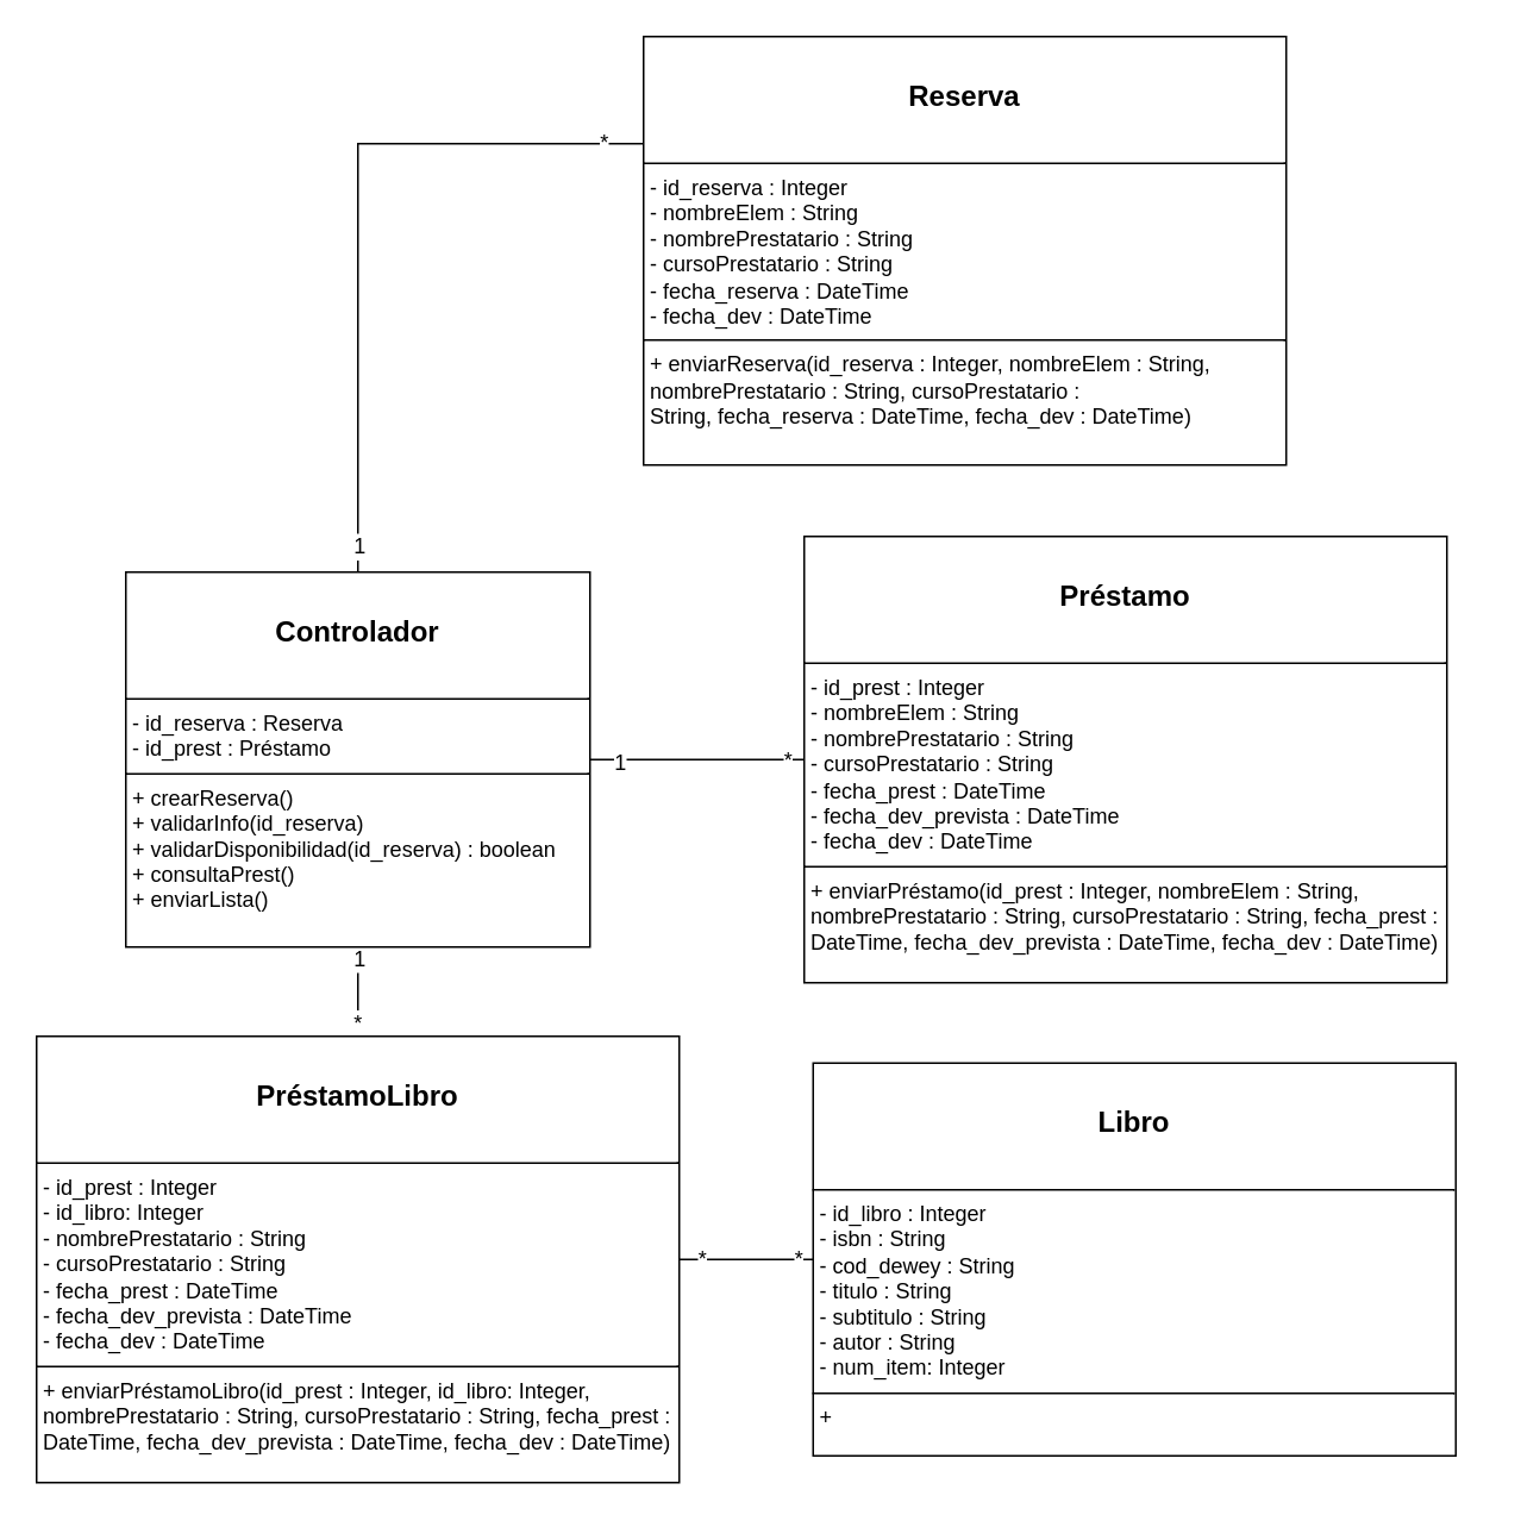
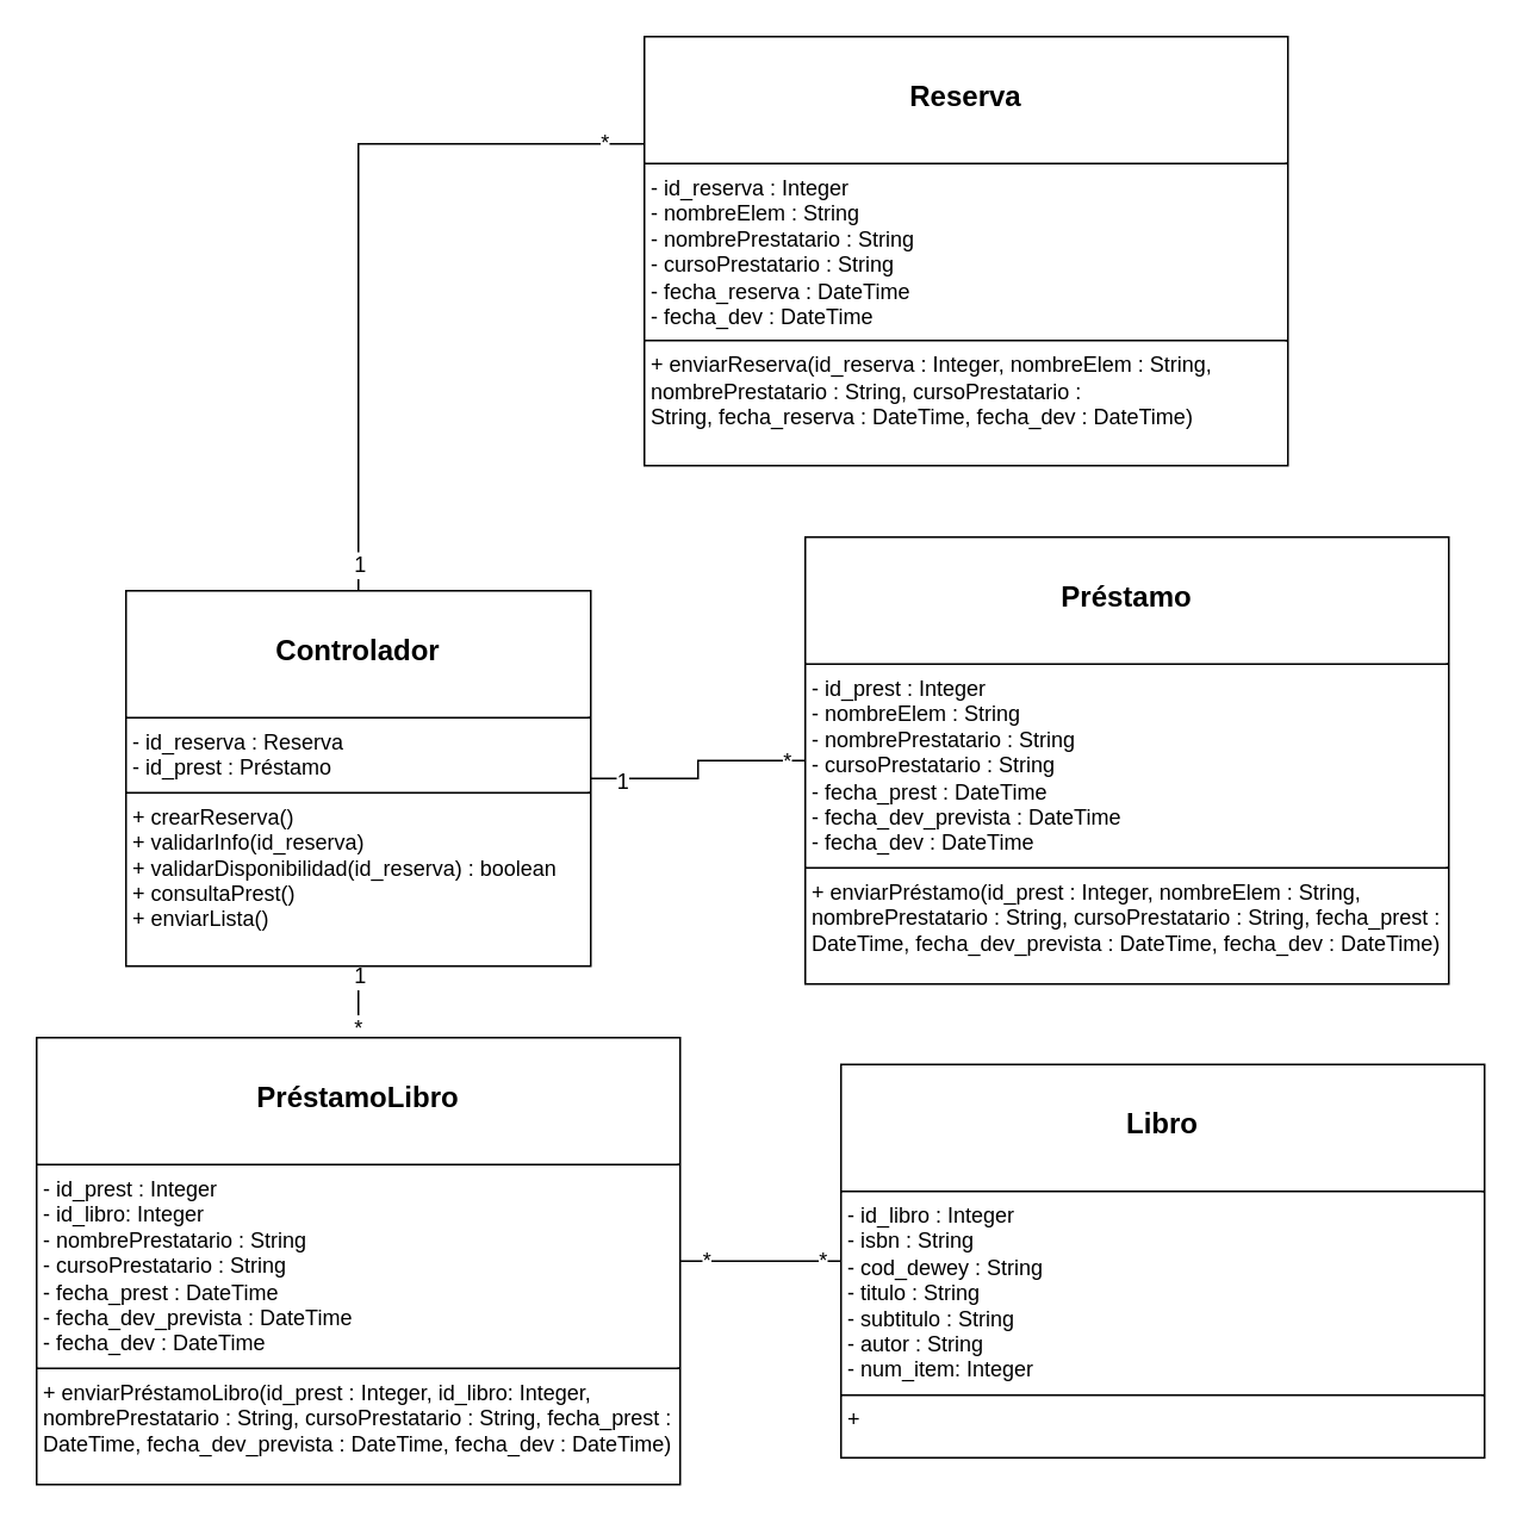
- <mxCell id="12" value="&lt;p style=&quot;margin: 4px 0px 0px; text-align: center; line-height: 500%;&quot;&gt;&lt;span style=&quot;font-size: 16px;&quot;&gt;&lt;b&gt;Controlador&lt;/b&gt;&lt;/span&gt;&lt;/p&gt;&lt;hr size=&quot;1&quot; style=&quot;border-style:solid;&quot;&gt;&lt;p style=&quot;margin:0px;margin-left:4px;&quot;&gt;- id_reserva : Reserva&lt;/p&gt;&lt;p style=&quot;margin: 0px 0px 0px 4px;&quot;&gt;- id_prest : Préstamo&lt;/p&gt;&lt;hr size=&quot;1&quot; style=&quot;border-style:solid;&quot;&gt;&lt;p style=&quot;margin:0px;margin-left:4px;&quot;&gt;+&amp;nbsp;&lt;span style=&quot;background-color: initial;&quot;&gt;crearReserva()&lt;/span&gt;&lt;/p&gt;&lt;p style=&quot;margin:0px;margin-left:4px;&quot;&gt;+ validarInfo(id_reserva)&lt;/p&gt;&lt;p style=&quot;margin:0px;margin-left:4px;&quot;&gt;+ validarDisponibilidad(id_reserva) : boolean&lt;/p&gt;&lt;p style=&quot;margin:0px;margin-left:4px;&quot;&gt;+ consultaPrest()&lt;/p&gt;&lt;p style=&quot;margin:0px;margin-left:4px;&quot;&gt;+ enviarLista()&lt;/p&gt;" style="verticalAlign=top;align=left;overflow=fill;html=1;whiteSpace=wrap;spacingTop=0;spacingBottom=0;" parent="1" vertex="1"><mxGeometry x="70" y="320" width="260" height="210" as="geometry" /></mxCell>
+ <mxCell id="12" value="&lt;p style=&quot;margin: 4px 0px 0px; text-align: center; line-height: 500%;&quot;&gt;&lt;span style=&quot;font-size: 16px;&quot;&gt;&lt;b&gt;Controlador&lt;/b&gt;&lt;/span&gt;&lt;/p&gt;&lt;hr size=&quot;1&quot; style=&quot;border-style:solid;&quot;&gt;&lt;p style=&quot;margin:0px;margin-left:4px;&quot;&gt;- id_reserva : Reserva&lt;/p&gt;&lt;p style=&quot;margin: 0px 0px 0px 4px;&quot;&gt;- id_prest : Préstamo&lt;/p&gt;&lt;hr size=&quot;1&quot; style=&quot;border-style:solid;&quot;&gt;&lt;p style=&quot;margin:0px;margin-left:4px;&quot;&gt;+&amp;nbsp;&lt;span style=&quot;background-color: initial;&quot;&gt;crearReserva()&lt;/span&gt;&lt;/p&gt;&lt;p style=&quot;margin:0px;margin-left:4px;&quot;&gt;+ validarInfo(id_reserva)&lt;/p&gt;&lt;p style=&quot;margin:0px;margin-left:4px;&quot;&gt;+ validarDisponibilidad(id_reserva) : boolean&lt;/p&gt;&lt;p style=&quot;margin:0px;margin-left:4px;&quot;&gt;+ consultaPrest()&lt;/p&gt;&lt;p style=&quot;margin:0px;margin-left:4px;&quot;&gt;+ enviarLista()&lt;/p&gt;" style="verticalAlign=top;align=left;overflow=fill;html=1;whiteSpace=wrap;spacingTop=0;spacingBottom=0;" parent="1" vertex="1"><mxGeometry x="70" y="330" width="260" height="210" as="geometry" /></mxCell>
- <mxCell id="18" value="&lt;p style=&quot;margin: 4px 0px 0px; text-align: center; line-height: 500%;&quot;&gt;&lt;span style=&quot;font-size: 16px;&quot;&gt;&lt;b&gt;Libro&lt;/b&gt;&lt;/span&gt;&lt;/p&gt;&lt;hr size=&quot;1&quot; style=&quot;border-style:solid;&quot;&gt;&lt;p style=&quot;margin:0px;margin-left:4px;&quot;&gt;&lt;span style=&quot;background-color: initial;&quot;&gt;- id_libro : Integer&lt;/span&gt;&lt;br&gt;&lt;/p&gt;&lt;p style=&quot;margin:0px;margin-left:4px;&quot;&gt;&lt;span style=&quot;background-color: initial;&quot;&gt;- isbn : String&lt;/span&gt;&lt;/p&gt;&lt;p style=&quot;margin:0px;margin-left:4px;&quot;&gt;- cod_dewey : String&lt;span style=&quot;background-color: initial;&quot;&gt;&lt;br&gt;&lt;/span&gt;&lt;/p&gt;&lt;p style=&quot;margin:0px;margin-left:4px;&quot;&gt;- titulo : String&lt;/p&gt;&lt;p style=&quot;margin:0px;margin-left:4px;&quot;&gt;- subtitulo : String&lt;br&gt;&lt;/p&gt;&lt;p style=&quot;margin:0px;margin-left:4px;&quot;&gt;- autor : String&lt;/p&gt;&lt;p style=&quot;margin:0px;margin-left:4px;&quot;&gt;- num_item: Integer&lt;/p&gt;&lt;hr size=&quot;1&quot; style=&quot;border-style:solid;&quot;&gt;&lt;p style=&quot;margin:0px;margin-left:4px;&quot;&gt;&lt;span style=&quot;background-color: initial;&quot;&gt;+&lt;/span&gt;&lt;/p&gt;" style="verticalAlign=top;align=left;overflow=fill;html=1;whiteSpace=wrap;spacingTop=0;spacingBottom=0;" parent="1" vertex="1"><mxGeometry x="455" y="595" width="360" height="220" as="geometry" /></mxCell>
+ <mxCell id="18" value="&lt;p style=&quot;margin: 4px 0px 0px; text-align: center; line-height: 500%;&quot;&gt;&lt;span style=&quot;font-size: 16px;&quot;&gt;&lt;b&gt;Libro&lt;/b&gt;&lt;/span&gt;&lt;/p&gt;&lt;hr size=&quot;1&quot; style=&quot;border-style:solid;&quot;&gt;&lt;p style=&quot;margin:0px;margin-left:4px;&quot;&gt;&lt;span style=&quot;background-color: initial;&quot;&gt;- id_libro : Integer&lt;/span&gt;&lt;br&gt;&lt;/p&gt;&lt;p style=&quot;margin:0px;margin-left:4px;&quot;&gt;&lt;span style=&quot;background-color: initial;&quot;&gt;- isbn : String&lt;/span&gt;&lt;/p&gt;&lt;p style=&quot;margin:0px;margin-left:4px;&quot;&gt;- cod_dewey : String&lt;span style=&quot;background-color: initial;&quot;&gt;&lt;br&gt;&lt;/span&gt;&lt;/p&gt;&lt;p style=&quot;margin:0px;margin-left:4px;&quot;&gt;- titulo : String&lt;/p&gt;&lt;p style=&quot;margin:0px;margin-left:4px;&quot;&gt;- subtitulo : String&lt;br&gt;&lt;/p&gt;&lt;p style=&quot;margin:0px;margin-left:4px;&quot;&gt;- autor : String&lt;/p&gt;&lt;p style=&quot;margin:0px;margin-left:4px;&quot;&gt;- num_item: Integer&lt;/p&gt;&lt;hr size=&quot;1&quot; style=&quot;border-style:solid;&quot;&gt;&lt;p style=&quot;margin:0px;margin-left:4px;&quot;&gt;&lt;span style=&quot;background-color: initial;&quot;&gt;+&lt;/span&gt;&lt;/p&gt;" style="verticalAlign=top;align=left;overflow=fill;html=1;whiteSpace=wrap;spacingTop=0;spacingBottom=0;" parent="1" vertex="1"><mxGeometry x="470" y="595" width="360" height="220" as="geometry" /></mxCell>
